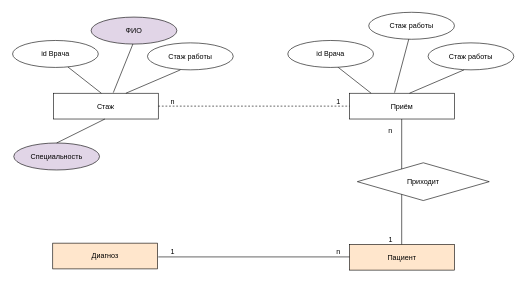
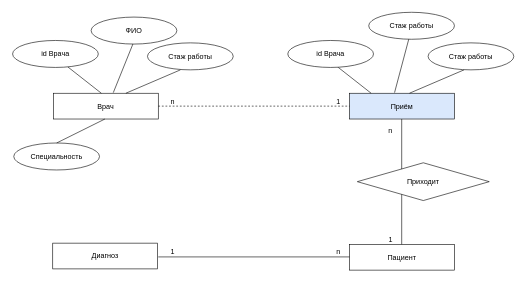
- <mxCell id="20" value="ФИО" style="ellipse;whiteSpace=wrap;html=1;fillColor=#e1d5e7;" vertex="1" parent="1"><mxGeometry x="151" y="28" width="143" height="45" as="geometry" /></mxCell>
+ <mxCell id="20" value="ФИО" style="ellipse;whiteSpace=wrap;html=1;" vertex="1" parent="1"><mxGeometry x="151" y="28" width="143" height="45" as="geometry" /></mxCell>
- <mxCell id="3" value="Приём" style="rounded=0;whiteSpace=wrap;html=1;" vertex="1" parent="1"><mxGeometry x="582" y="155" width="175" height="43" as="geometry" /></mxCell>
+ <mxCell id="3" value="Приём" style="rounded=0;whiteSpace=wrap;html=1;fillColor=#dae8fc;" vertex="1" parent="1"><mxGeometry x="582" y="155" width="175" height="43" as="geometry" /></mxCell>
- <mxCell id="2" value="Стаж" style="rounded=0;whiteSpace=wrap;html=1;" vertex="1" parent="1"><mxGeometry x="88" y="155" width="175" height="43" as="geometry" /></mxCell>
+ <mxCell id="2" value="Врач" style="rounded=0;whiteSpace=wrap;html=1;" vertex="1" parent="1"><mxGeometry x="88" y="155" width="175" height="43" as="geometry" /></mxCell>
- <mxCell id="23" value="Специальность" style="ellipse;whiteSpace=wrap;html=1;fillColor=#e1d5e7;" vertex="1" parent="1"><mxGeometry x="22" y="238" width="143" height="45" as="geometry" /></mxCell>
+ <mxCell id="23" value="Специальность" style="ellipse;whiteSpace=wrap;html=1;" vertex="1" parent="1"><mxGeometry x="22" y="238" width="143" height="45" as="geometry" /></mxCell>
- <mxCell id="5" value="Диагноз" style="rounded=0;whiteSpace=wrap;html=1;fillColor=#ffe6cc;" vertex="1" parent="1"><mxGeometry x="87" y="405" width="175" height="43" as="geometry" /></mxCell>
+ <mxCell id="5" value="Диагноз" style="rounded=0;whiteSpace=wrap;html=1;" vertex="1" parent="1"><mxGeometry x="87" y="405" width="175" height="43" as="geometry" /></mxCell>
- <mxCell id="4" value="Пациент" style="rounded=0;whiteSpace=wrap;html=1;fillColor=#ffe6cc;" vertex="1" parent="1"><mxGeometry x="582" y="407" width="175" height="43" as="geometry" /></mxCell>
+ <mxCell id="4" value="Пациент" style="rounded=0;whiteSpace=wrap;html=1;" vertex="1" parent="1"><mxGeometry x="582" y="407" width="175" height="43" as="geometry" /></mxCell>
